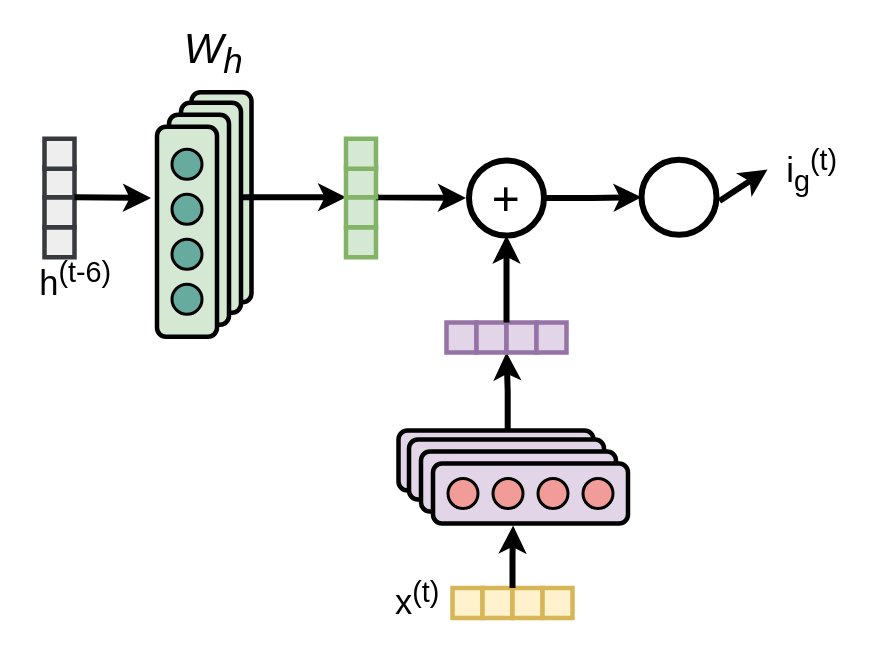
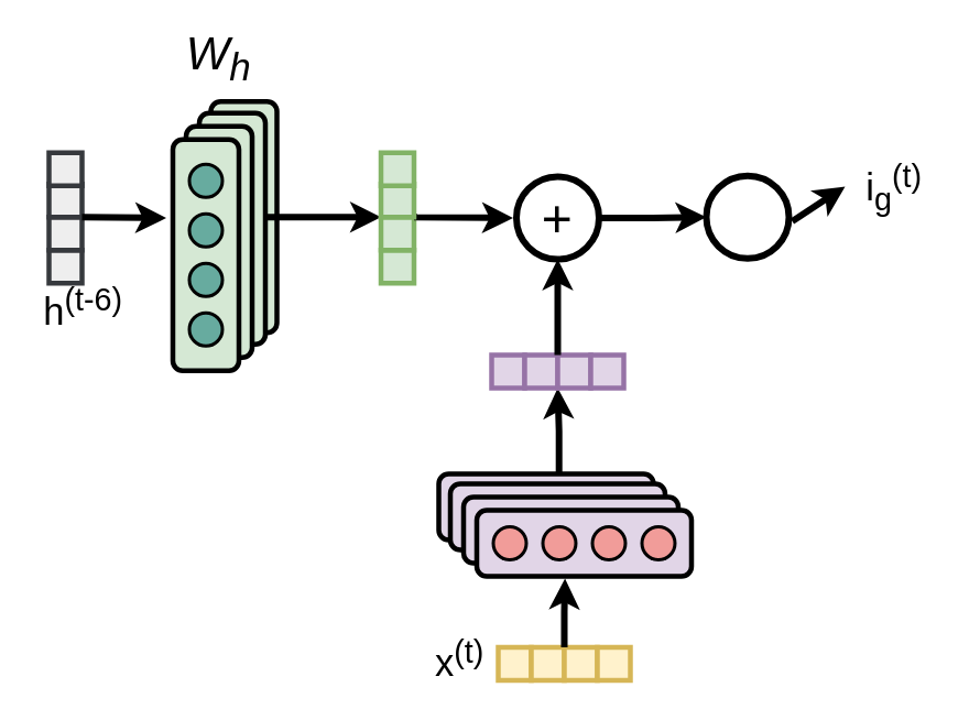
- <mxCell id="28" value="W&lt;sub&gt;h&lt;/sub&gt;" style="text;html=1;align=center;verticalAlign=middle;whiteSpace=wrap;rounded=0;fontSize=28;fontStyle=2" vertex="1" parent="1"><mxGeometry x="112" y="20" width="60" height="30" as="geometry" /></mxCell>
+ <mxCell id="28" value="W&lt;sub&gt;h&lt;/sub&gt;" style="text;html=1;align=center;verticalAlign=middle;whiteSpace=wrap;rounded=0;fontSize=28;fontStyle=2" vertex="1" parent="1"><mxGeometry x="102" y="20" width="60" height="30" as="geometry" /></mxCell>
